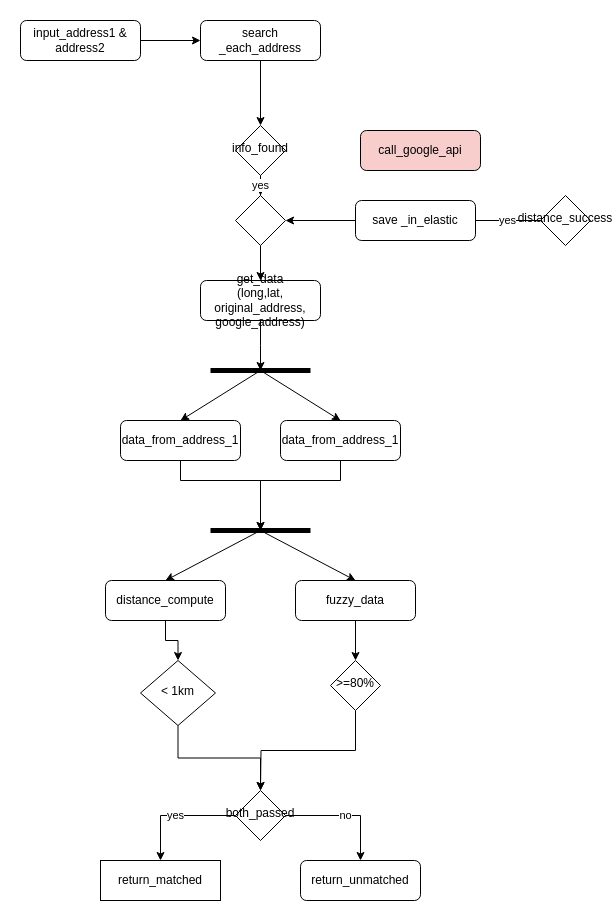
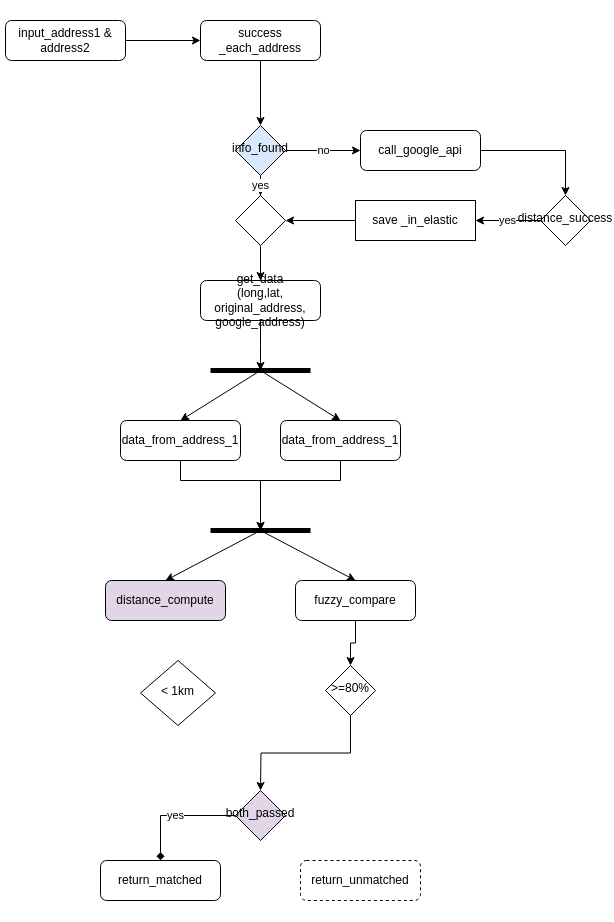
- <mxCell id="41" value="input_address1 &amp;amp; address2" style="rounded=1;whiteSpace=wrap;html=1;fontSize=12;glass=0;strokeWidth=1;shadow=0;" vertex="1" parent="1"><mxGeometry x="20" y="20" width="120" height="40" as="geometry" /></mxCell>
+ <mxCell id="41" value="input_address1 &amp;amp; address2" style="rounded=1;whiteSpace=wrap;html=1;fontSize=12;glass=0;strokeWidth=1;shadow=0;" vertex="1" parent="1"><mxGeometry x="5" y="20" width="120" height="40" as="geometry" /></mxCell>
- <mxCell id="3" value="search _each_address" style="rounded=1;whiteSpace=wrap;html=1;fontSize=12;glass=0;strokeWidth=1;shadow=0;" parent="1" vertex="1"><mxGeometry x="200" y="20" width="120" height="40" as="geometry" /></mxCell>
+ <mxCell id="3" value="success _each_address" style="rounded=1;whiteSpace=wrap;html=1;fontSize=12;glass=0;strokeWidth=1;shadow=0;" parent="1" vertex="1"><mxGeometry x="200" y="20" width="120" height="40" as="geometry" /></mxCell>
- <mxCell id="6" value="info_found" style="rhombus;whiteSpace=wrap;html=1;shadow=0;fontFamily=Helvetica;fontSize=12;align=center;strokeWidth=1;spacing=6;spacingTop=-4;" parent="1" vertex="1"><mxGeometry x="235" y="125" width="50" height="50" as="geometry" /></mxCell>
+ <mxCell id="6" value="info_found" style="rhombus;whiteSpace=wrap;html=1;shadow=0;fontFamily=Helvetica;fontSize=12;align=center;strokeWidth=1;spacing=6;spacingTop=-4;fillColor=#dae8fc;" parent="1" vertex="1"><mxGeometry x="235" y="125" width="50" height="50" as="geometry" /></mxCell>
+ <mxCell id="4" value="no" style="edgeStyle=orthogonalEdgeStyle;rounded=0;orthogonalLoop=1;jettySize=auto;html=1;entryX=0;entryY=0.5;entryDx=0;entryDy=0;" edge="1" parent="1" source="6" target="8"><mxGeometry relative="1" as="geometry" /></mxCell>
- <mxCell id="8" value="call_google_api" style="rounded=1;whiteSpace=wrap;html=1;fontSize=12;glass=0;strokeWidth=1;shadow=0;fillColor=#f8cecc;" parent="1" vertex="1"><mxGeometry x="360" y="130" width="120" height="40" as="geometry" /></mxCell>
+ <mxCell id="8" value="call_google_api" style="rounded=1;whiteSpace=wrap;html=1;fontSize=12;glass=0;strokeWidth=1;shadow=0;" parent="1" vertex="1"><mxGeometry x="360" y="130" width="120" height="40" as="geometry" /></mxCell>
+ <mxCell id="7" style="edgeStyle=orthogonalEdgeStyle;rounded=0;orthogonalLoop=1;jettySize=auto;html=1;exitX=1;exitY=0.5;exitDx=0;exitDy=0;entryX=0.5;entryY=0;entryDx=0;entryDy=0;" edge="1" parent="1" source="8" target="10"><mxGeometry relative="1" as="geometry" /></mxCell>
- <mxCell id="14" value="save _in_elastic" style="rounded=1;whiteSpace=wrap;html=1;fontSize=12;glass=0;strokeWidth=1;shadow=0;" vertex="1" parent="1"><mxGeometry x="355" y="200" width="120" height="40" as="geometry" /></mxCell>
+ <mxCell id="14" value="save _in_elastic" style="whiteSpace=wrap;html=1;fontSize=12;glass=0;strokeWidth=1;shadow=0;rounded=0;" vertex="1" parent="1"><mxGeometry x="355" y="200" width="120" height="40" as="geometry" /></mxCell>
- <mxCell id="9" value="yes" style="edgeStyle=orthogonalEdgeStyle;rounded=0;orthogonalLoop=1;jettySize=auto;html=1;entryX=1;entryY=0.5;entryDx=0;entryDy=0;endArrow=none;" edge="1" parent="1" source="10" target="14"><mxGeometry relative="1" as="geometry"><mxPoint x="440" y="220" as="targetPoint" /></mxGeometry></mxCell>
+ <mxCell id="9" value="yes" style="edgeStyle=orthogonalEdgeStyle;rounded=0;orthogonalLoop=1;jettySize=auto;html=1;entryX=1;entryY=0.5;entryDx=0;entryDy=0;" edge="1" parent="1" source="10" target="14"><mxGeometry relative="1" as="geometry"><mxPoint x="440" y="220" as="targetPoint" /></mxGeometry></mxCell>
- <mxCell id="25" value="distance_compute" style="rounded=1;whiteSpace=wrap;html=1;fontSize=12;glass=0;strokeWidth=1;shadow=0;" vertex="1" parent="1"><mxGeometry x="105" y="580" width="120" height="40" as="geometry" /></mxCell>
+ <mxCell id="25" value="distance_compute" style="rounded=1;whiteSpace=wrap;html=1;fontSize=12;glass=0;strokeWidth=1;shadow=0;fillColor=#e1d5e7;" vertex="1" parent="1"><mxGeometry x="105" y="580" width="120" height="40" as="geometry" /></mxCell>
- <mxCell id="28" value="fuzzy_data" style="rounded=1;whiteSpace=wrap;html=1;fontSize=12;glass=0;strokeWidth=1;shadow=0;" vertex="1" parent="1"><mxGeometry x="295" y="580" width="120" height="40" as="geometry" /></mxCell>
+ <mxCell id="28" value="fuzzy_compare" style="rounded=1;whiteSpace=wrap;html=1;fontSize=12;glass=0;strokeWidth=1;shadow=0;" vertex="1" parent="1"><mxGeometry x="295" y="580" width="120" height="40" as="geometry" /></mxCell>
- <mxCell id="24" style="edgeStyle=orthogonalEdgeStyle;rounded=0;orthogonalLoop=1;jettySize=auto;html=1;entryX=0.5;entryY=0;entryDx=0;entryDy=0;strokeWidth=1;" edge="1" parent="1" source="25" target="20"><mxGeometry relative="1" as="geometry" /></mxCell>
- <mxCell id="31" value="&amp;gt;=80%" style="rhombus;whiteSpace=wrap;html=1;shadow=0;fontFamily=Helvetica;fontSize=12;align=center;strokeWidth=1;spacing=6;spacingTop=-4;" vertex="1" parent="1"><mxGeometry x="330" y="660" width="50" height="50" as="geometry" /></mxCell>
+ <mxCell id="31" value="&amp;gt;=80%" style="rhombus;whiteSpace=wrap;html=1;shadow=0;fontFamily=Helvetica;fontSize=12;align=center;strokeWidth=1;spacing=6;spacingTop=-4;" vertex="1" parent="1"><mxGeometry x="325" y="665" width="50" height="50" as="geometry" /></mxCell>
- <mxCell id="19" style="edgeStyle=orthogonalEdgeStyle;rounded=0;orthogonalLoop=1;jettySize=auto;html=1;exitX=0.5;exitY=1;exitDx=0;exitDy=0;entryX=0.5;entryY=0;entryDx=0;entryDy=0;strokeWidth=1;" edge="1" parent="1" source="20" target="38"><mxGeometry relative="1" as="geometry" /></mxCell>
- <mxCell id="38" value="both_passed" style="rhombus;whiteSpace=wrap;html=1;shadow=0;fontFamily=Helvetica;fontSize=12;align=center;strokeWidth=1;spacing=6;spacingTop=-4;" vertex="1" parent="1"><mxGeometry x="235" y="790" width="50" height="50" as="geometry" /></mxCell>
+ <mxCell id="38" value="both_passed" style="rhombus;whiteSpace=wrap;html=1;shadow=0;fontFamily=Helvetica;fontSize=12;align=center;strokeWidth=1;spacing=6;spacingTop=-4;fillColor=#e1d5e7;" vertex="1" parent="1"><mxGeometry x="235" y="790" width="50" height="50" as="geometry" /></mxCell>
- <mxCell id="37" value="no" style="edgeStyle=orthogonalEdgeStyle;rounded=0;orthogonalLoop=1;jettySize=auto;html=1;entryX=0.5;entryY=0;entryDx=0;entryDy=0;strokeWidth=1;" edge="1" parent="1" source="38" target="39"><mxGeometry relative="1" as="geometry" /></mxCell>
- <mxCell id="36" value="yes" style="edgeStyle=orthogonalEdgeStyle;rounded=0;orthogonalLoop=1;jettySize=auto;html=1;entryX=0.5;entryY=0;entryDx=0;entryDy=0;strokeWidth=1;" edge="1" parent="1" source="38" target="35"><mxGeometry relative="1" as="geometry" /></mxCell>
+ <mxCell id="36" value="yes" style="edgeStyle=orthogonalEdgeStyle;rounded=0;orthogonalLoop=1;jettySize=auto;html=1;entryX=0.5;entryY=0;entryDx=0;entryDy=0;strokeWidth=1;endArrow=diamond;" edge="1" parent="1" source="38" target="35"><mxGeometry relative="1" as="geometry" /></mxCell>
- <mxCell id="35" value="return_matched" style="whiteSpace=wrap;html=1;fontSize=12;glass=0;strokeWidth=1;shadow=0;rounded=0;" vertex="1" parent="1"><mxGeometry x="100" y="860" width="120" height="40" as="geometry" /></mxCell>
+ <mxCell id="35" value="return_matched" style="rounded=1;whiteSpace=wrap;html=1;fontSize=12;glass=0;strokeWidth=1;shadow=0;" vertex="1" parent="1"><mxGeometry x="100" y="860" width="120" height="40" as="geometry" /></mxCell>
- <mxCell id="39" value="return_unmatched" style="rounded=1;whiteSpace=wrap;html=1;fontSize=12;glass=0;strokeWidth=1;shadow=0;" vertex="1" parent="1"><mxGeometry x="300" y="860" width="120" height="40" as="geometry" /></mxCell>
+ <mxCell id="39" value="return_unmatched" style="rounded=1;whiteSpace=wrap;html=1;fontSize=12;glass=0;strokeWidth=1;shadow=0;dashed=1;" vertex="1" parent="1"><mxGeometry x="300" y="860" width="120" height="40" as="geometry" /></mxCell>
